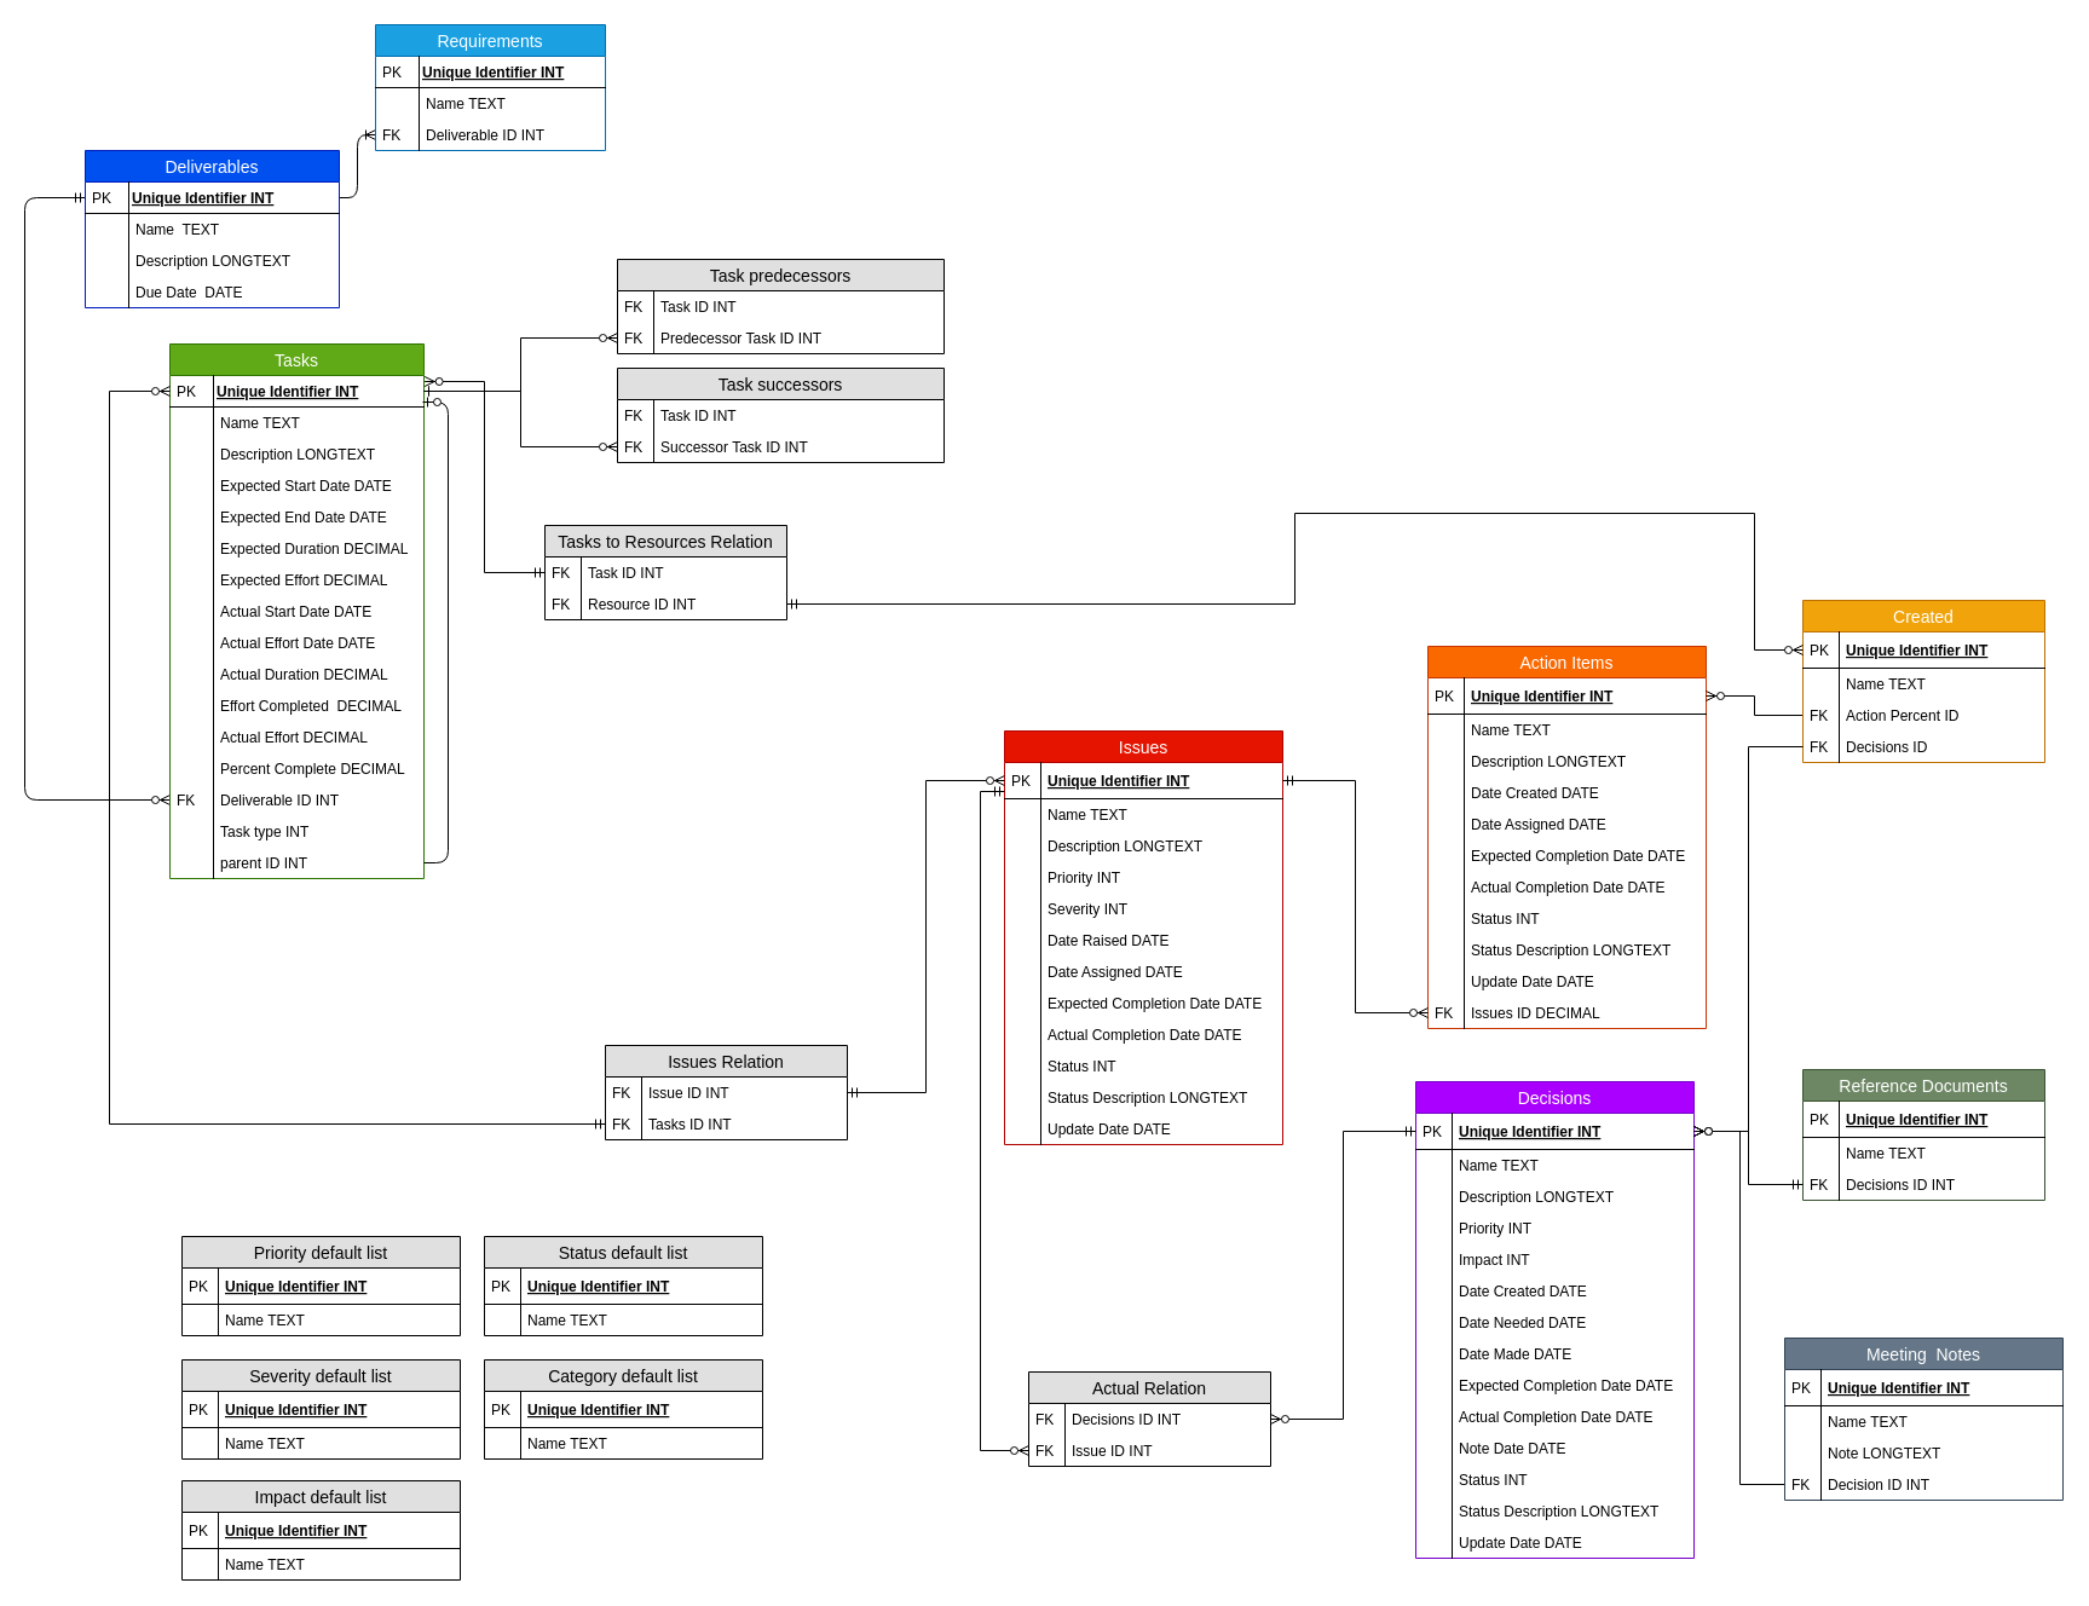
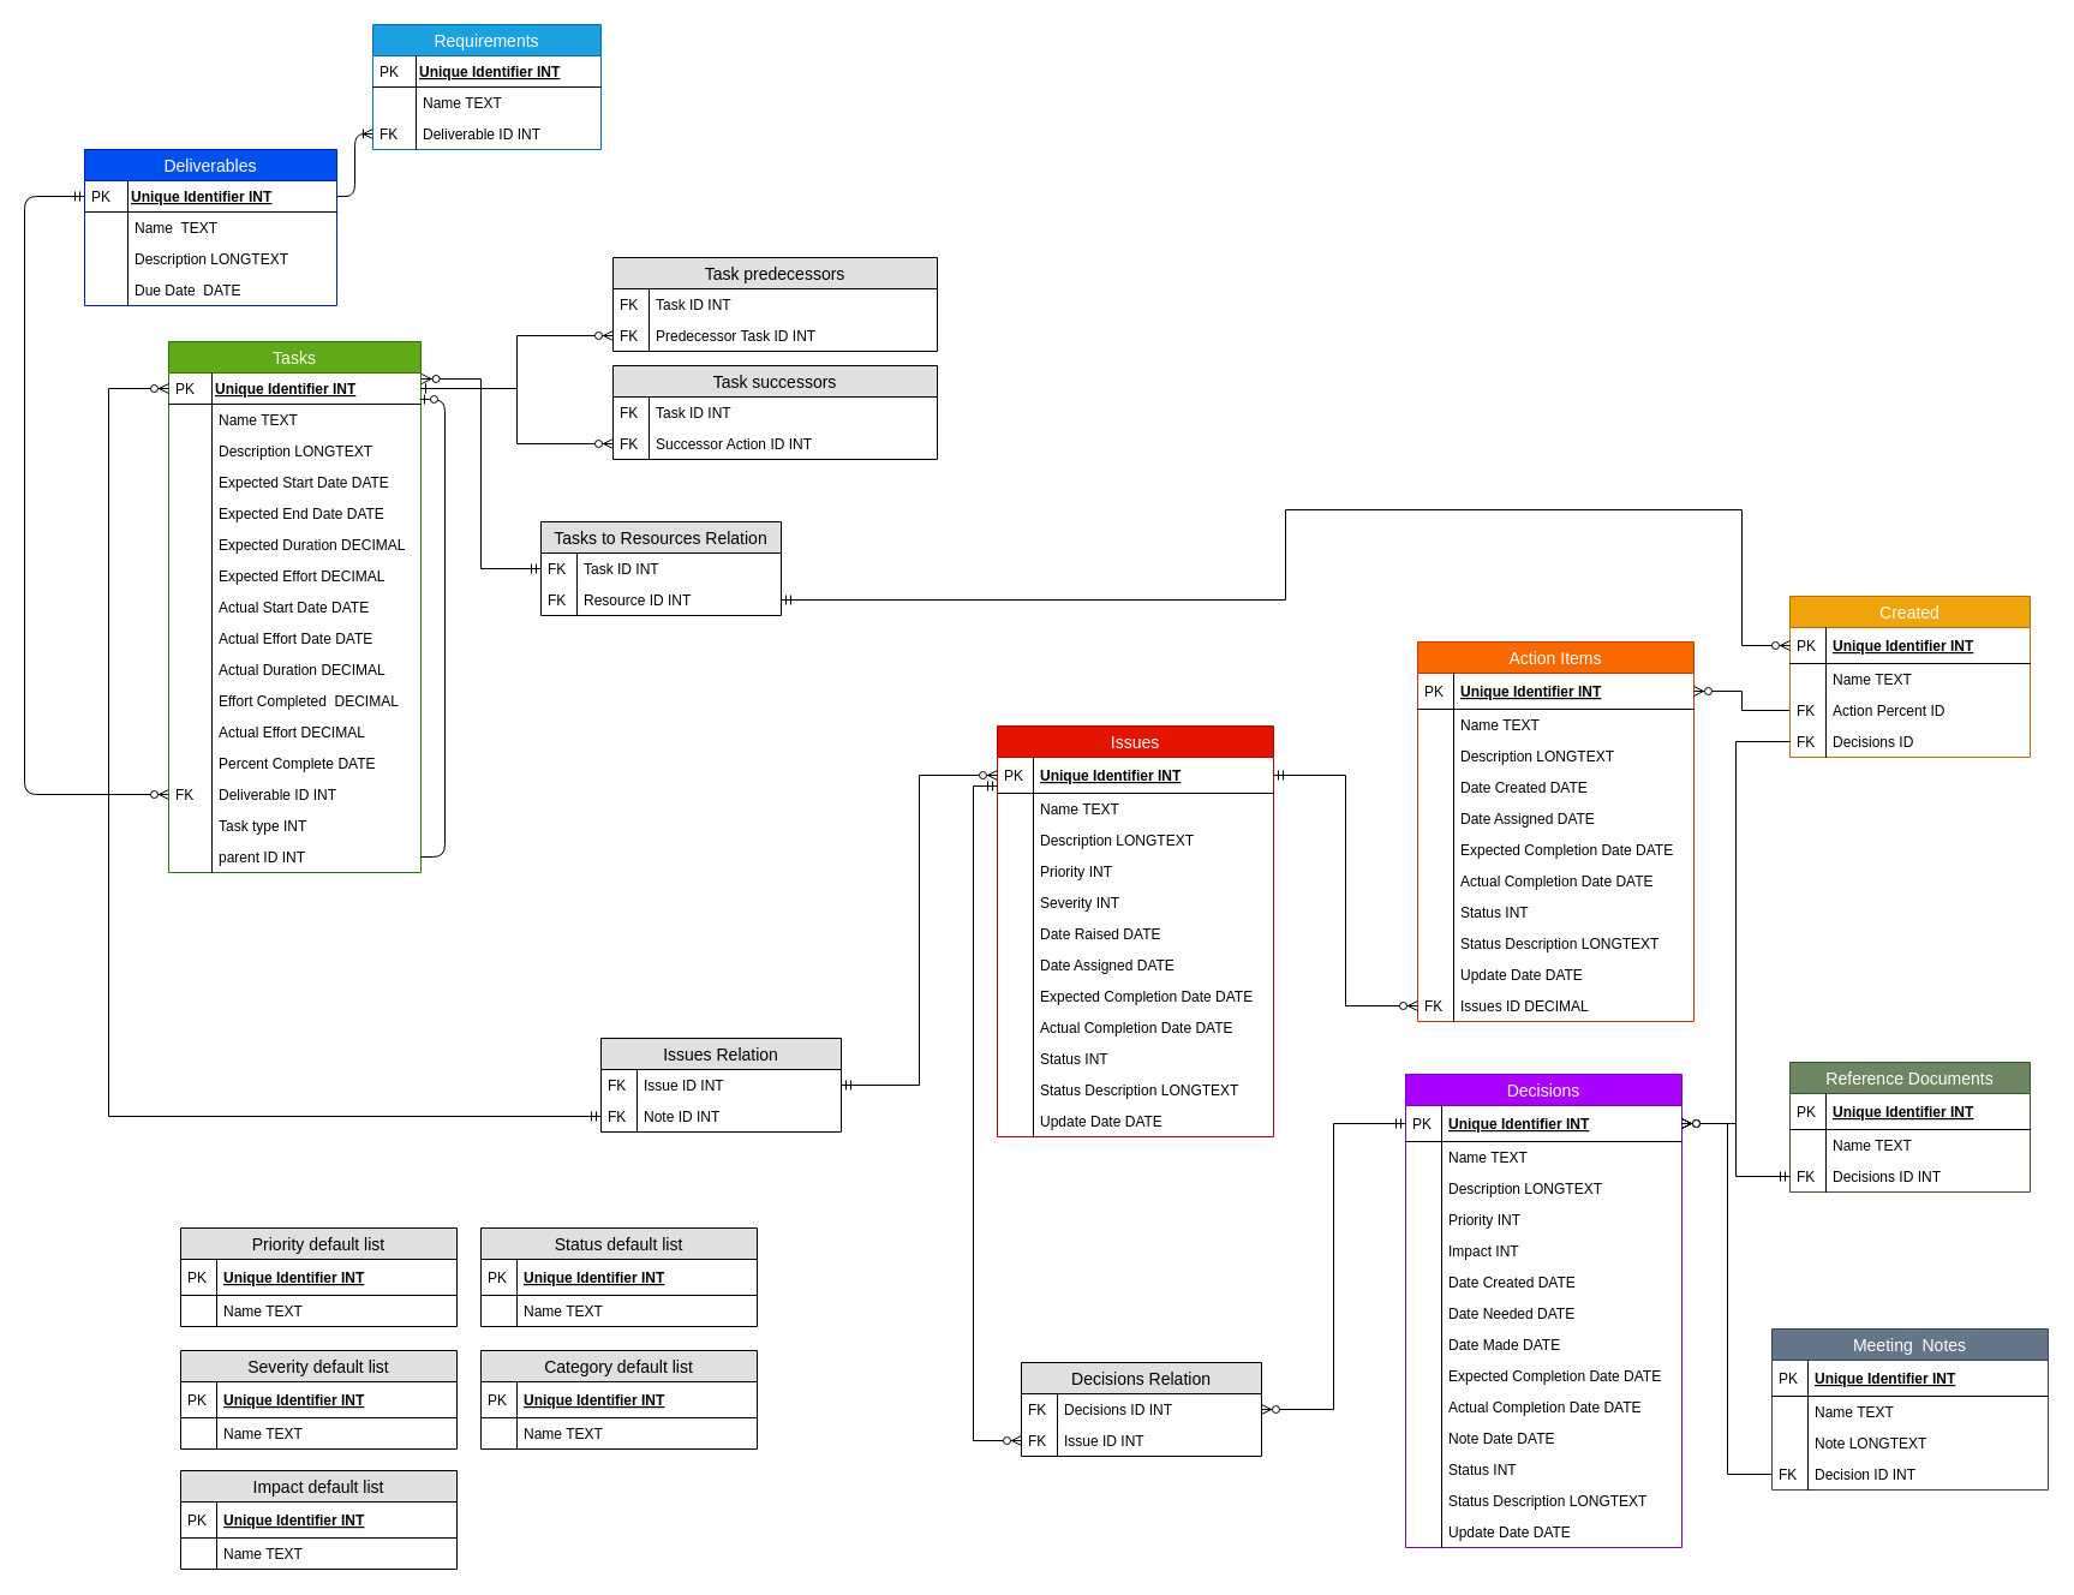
- <mxCell id="217" value="Successor Task ID INT" style="shape=partialRectangle;top=0;left=0;right=0;bottom=0;align=left;verticalAlign=top;fillColor=none;spacingLeft=34;spacingRight=4;overflow=hidden;rotatable=0;points=[[0,0.5],[1,0.5]];portConstraint=eastwest;dropTarget=0;fontSize=12;" parent="214" vertex="1"><mxGeometry y="52" width="270" height="26" as="geometry" /></mxCell>
+ <mxCell id="217" value="Successor Action ID INT" style="shape=partialRectangle;top=0;left=0;right=0;bottom=0;align=left;verticalAlign=top;fillColor=none;spacingLeft=34;spacingRight=4;overflow=hidden;rotatable=0;points=[[0,0.5],[1,0.5]];portConstraint=eastwest;dropTarget=0;fontSize=12;" parent="214" vertex="1"><mxGeometry y="52" width="270" height="26" as="geometry" /></mxCell>
- <mxCell id="118" value="Percent Complete DECIMAL&#10;" style="shape=partialRectangle;top=0;left=0;right=0;bottom=0;align=left;verticalAlign=top;fillColor=none;spacingLeft=40;spacingRight=4;overflow=hidden;rotatable=0;points=[[0,0.5],[1,0.5]];portConstraint=eastwest;dropTarget=0;rounded=0;shadow=0;strokeWidth=1;" parent="93" vertex="1"><mxGeometry y="338" width="210" height="26" as="geometry" /></mxCell>
+ <mxCell id="118" value="Percent Complete DATE&#10;" style="shape=partialRectangle;top=0;left=0;right=0;bottom=0;align=left;verticalAlign=top;fillColor=none;spacingLeft=40;spacingRight=4;overflow=hidden;rotatable=0;points=[[0,0.5],[1,0.5]];portConstraint=eastwest;dropTarget=0;rounded=0;shadow=0;strokeWidth=1;" parent="93" vertex="1"><mxGeometry y="338" width="210" height="26" as="geometry" /></mxCell>
- <mxCell id="91" value="Tasks ID INT" style="shape=partialRectangle;top=0;left=0;right=0;bottom=0;align=left;verticalAlign=top;fillColor=none;spacingLeft=34;spacingRight=4;overflow=hidden;rotatable=0;points=[[0,0.5],[1,0.5]];portConstraint=eastwest;dropTarget=0;fontSize=12;" parent="88" vertex="1"><mxGeometry y="52" width="200" height="26" as="geometry" /></mxCell>
+ <mxCell id="91" value="Note ID INT" style="shape=partialRectangle;top=0;left=0;right=0;bottom=0;align=left;verticalAlign=top;fillColor=none;spacingLeft=34;spacingRight=4;overflow=hidden;rotatable=0;points=[[0,0.5],[1,0.5]];portConstraint=eastwest;dropTarget=0;fontSize=12;" parent="88" vertex="1"><mxGeometry y="52" width="200" height="26" as="geometry" /></mxCell>
- <mxCell id="151" value="Actual Relation" style="swimlane;fontStyle=0;childLayout=stackLayout;horizontal=1;startSize=26;fillColor=#e0e0e0;horizontalStack=0;resizeParent=1;resizeParentMax=0;resizeLast=0;collapsible=1;marginBottom=0;swimlaneFillColor=#ffffff;align=center;fontSize=14;" parent="1" vertex="1"><mxGeometry x="850" y="1134" width="200" height="78" as="geometry" /></mxCell>
+ <mxCell id="151" value="Decisions Relation" style="swimlane;fontStyle=0;childLayout=stackLayout;horizontal=1;startSize=26;fillColor=#e0e0e0;horizontalStack=0;resizeParent=1;resizeParentMax=0;resizeLast=0;collapsible=1;marginBottom=0;swimlaneFillColor=#ffffff;align=center;fontSize=14;" parent="1" vertex="1"><mxGeometry x="850" y="1134" width="200" height="78" as="geometry" /></mxCell>
